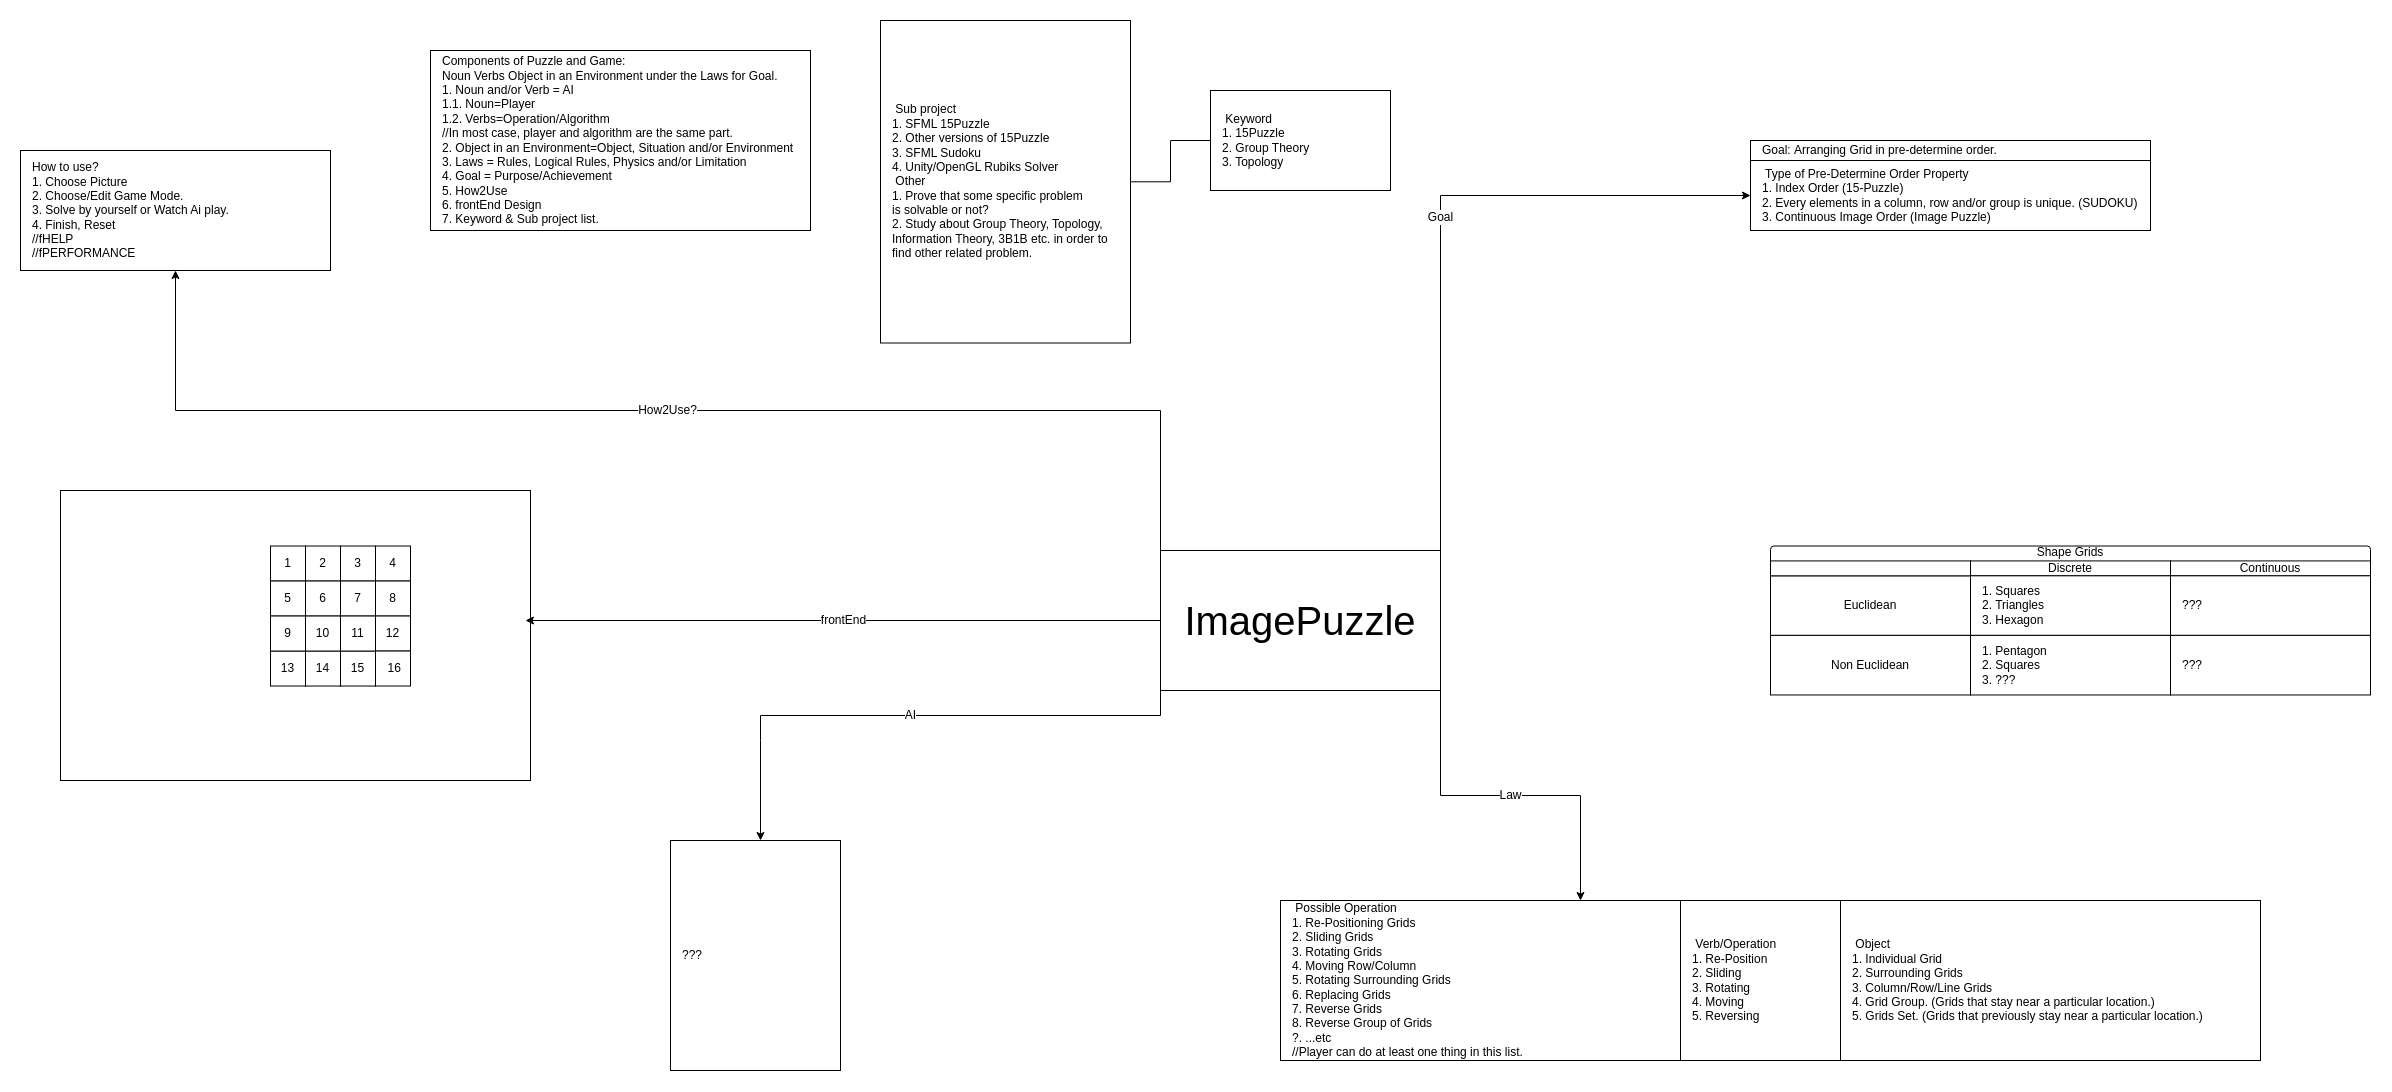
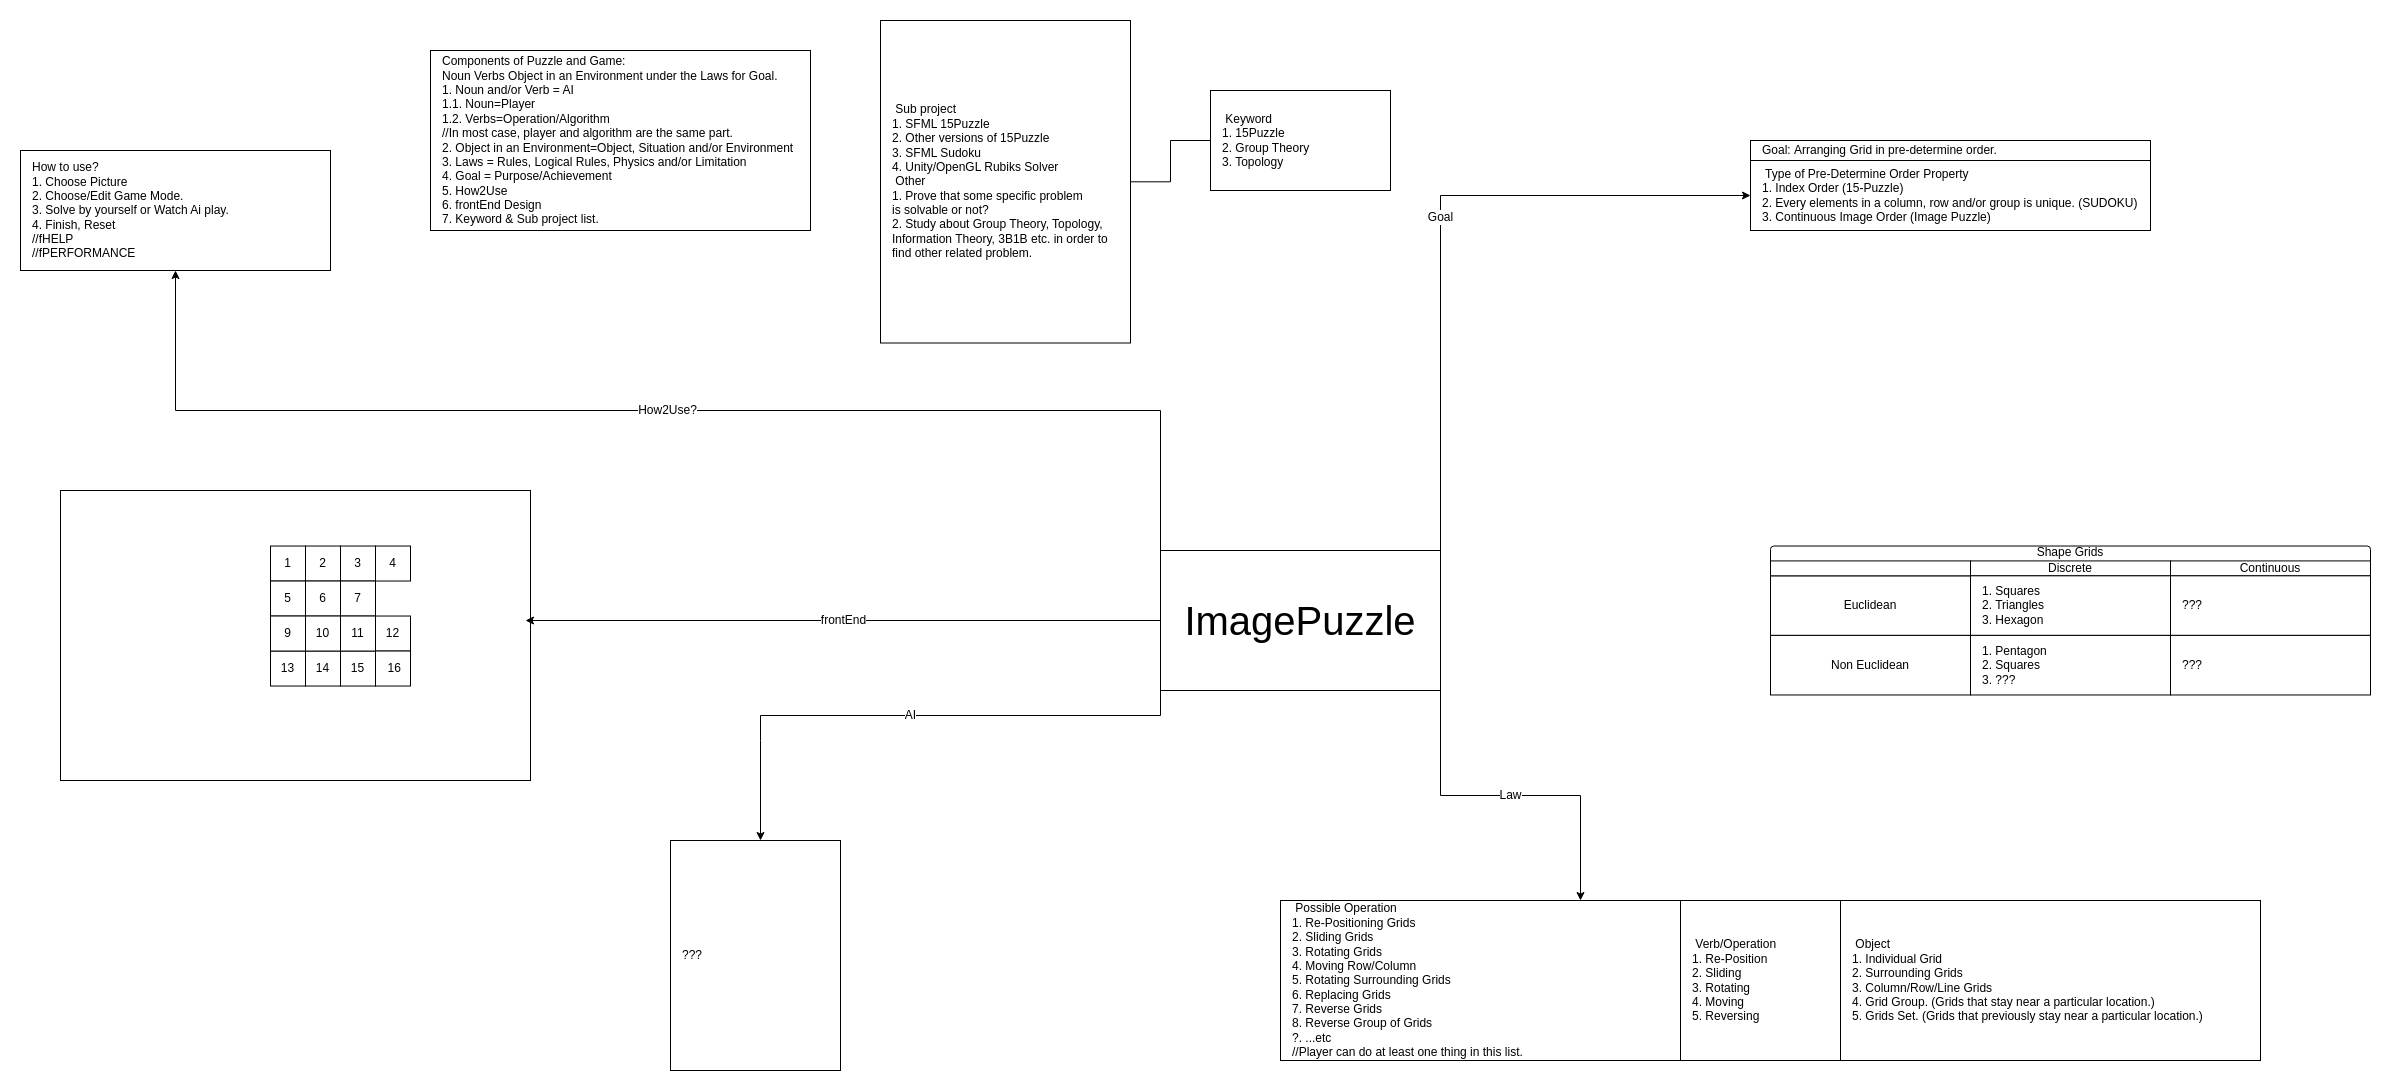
- <mxCell id="17" value="8" style="whiteSpace=wrap;html=1;aspect=fixed;fontSize=12;fillColor=#FFFFFF;" parent="9" vertex="1"><mxGeometry x="105" y="35" width="35" height="35" as="geometry" /></mxCell>
